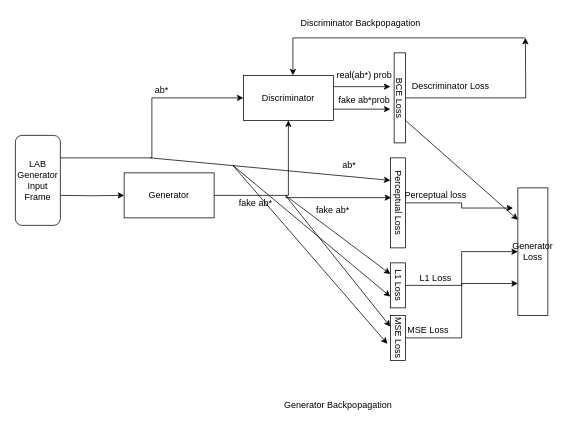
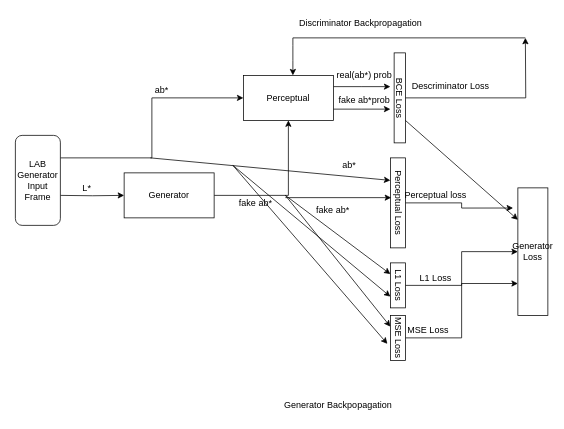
- <mxCell id="20" value="Discriminator Backpopagation" style="text;html=1;align=center;verticalAlign=middle;resizable=0;points=[];autosize=1;strokeColor=none;" vertex="1" parent="1"><mxGeometry x="390" y="20" width="180" height="20" as="geometry" /></mxCell>
+ <mxCell id="20" value="Discriminator Backpropagation" style="text;html=1;align=center;verticalAlign=middle;resizable=0;points=[];autosize=1;strokeColor=none;" vertex="1" parent="1"><mxGeometry x="390" y="20" width="180" height="20" as="geometry" /></mxCell>
- <mxCell id="6" value="Discriminator" style="rounded=0;whiteSpace=wrap;html=1;" vertex="1" parent="1"><mxGeometry x="324" y="100" width="120" height="60" as="geometry" /></mxCell>
+ <mxCell id="6" value="Perceptual" style="rounded=0;whiteSpace=wrap;html=1;" vertex="1" parent="1"><mxGeometry x="324" y="100" width="120" height="60" as="geometry" /></mxCell>
+ <mxCell id="10" value="L*" style="text;html=1;align=center;verticalAlign=middle;resizable=0;points=[];autosize=1;strokeColor=none;" vertex="1" parent="1"><mxGeometry x="100" y="240" width="30" height="20" as="geometry" /></mxCell>
